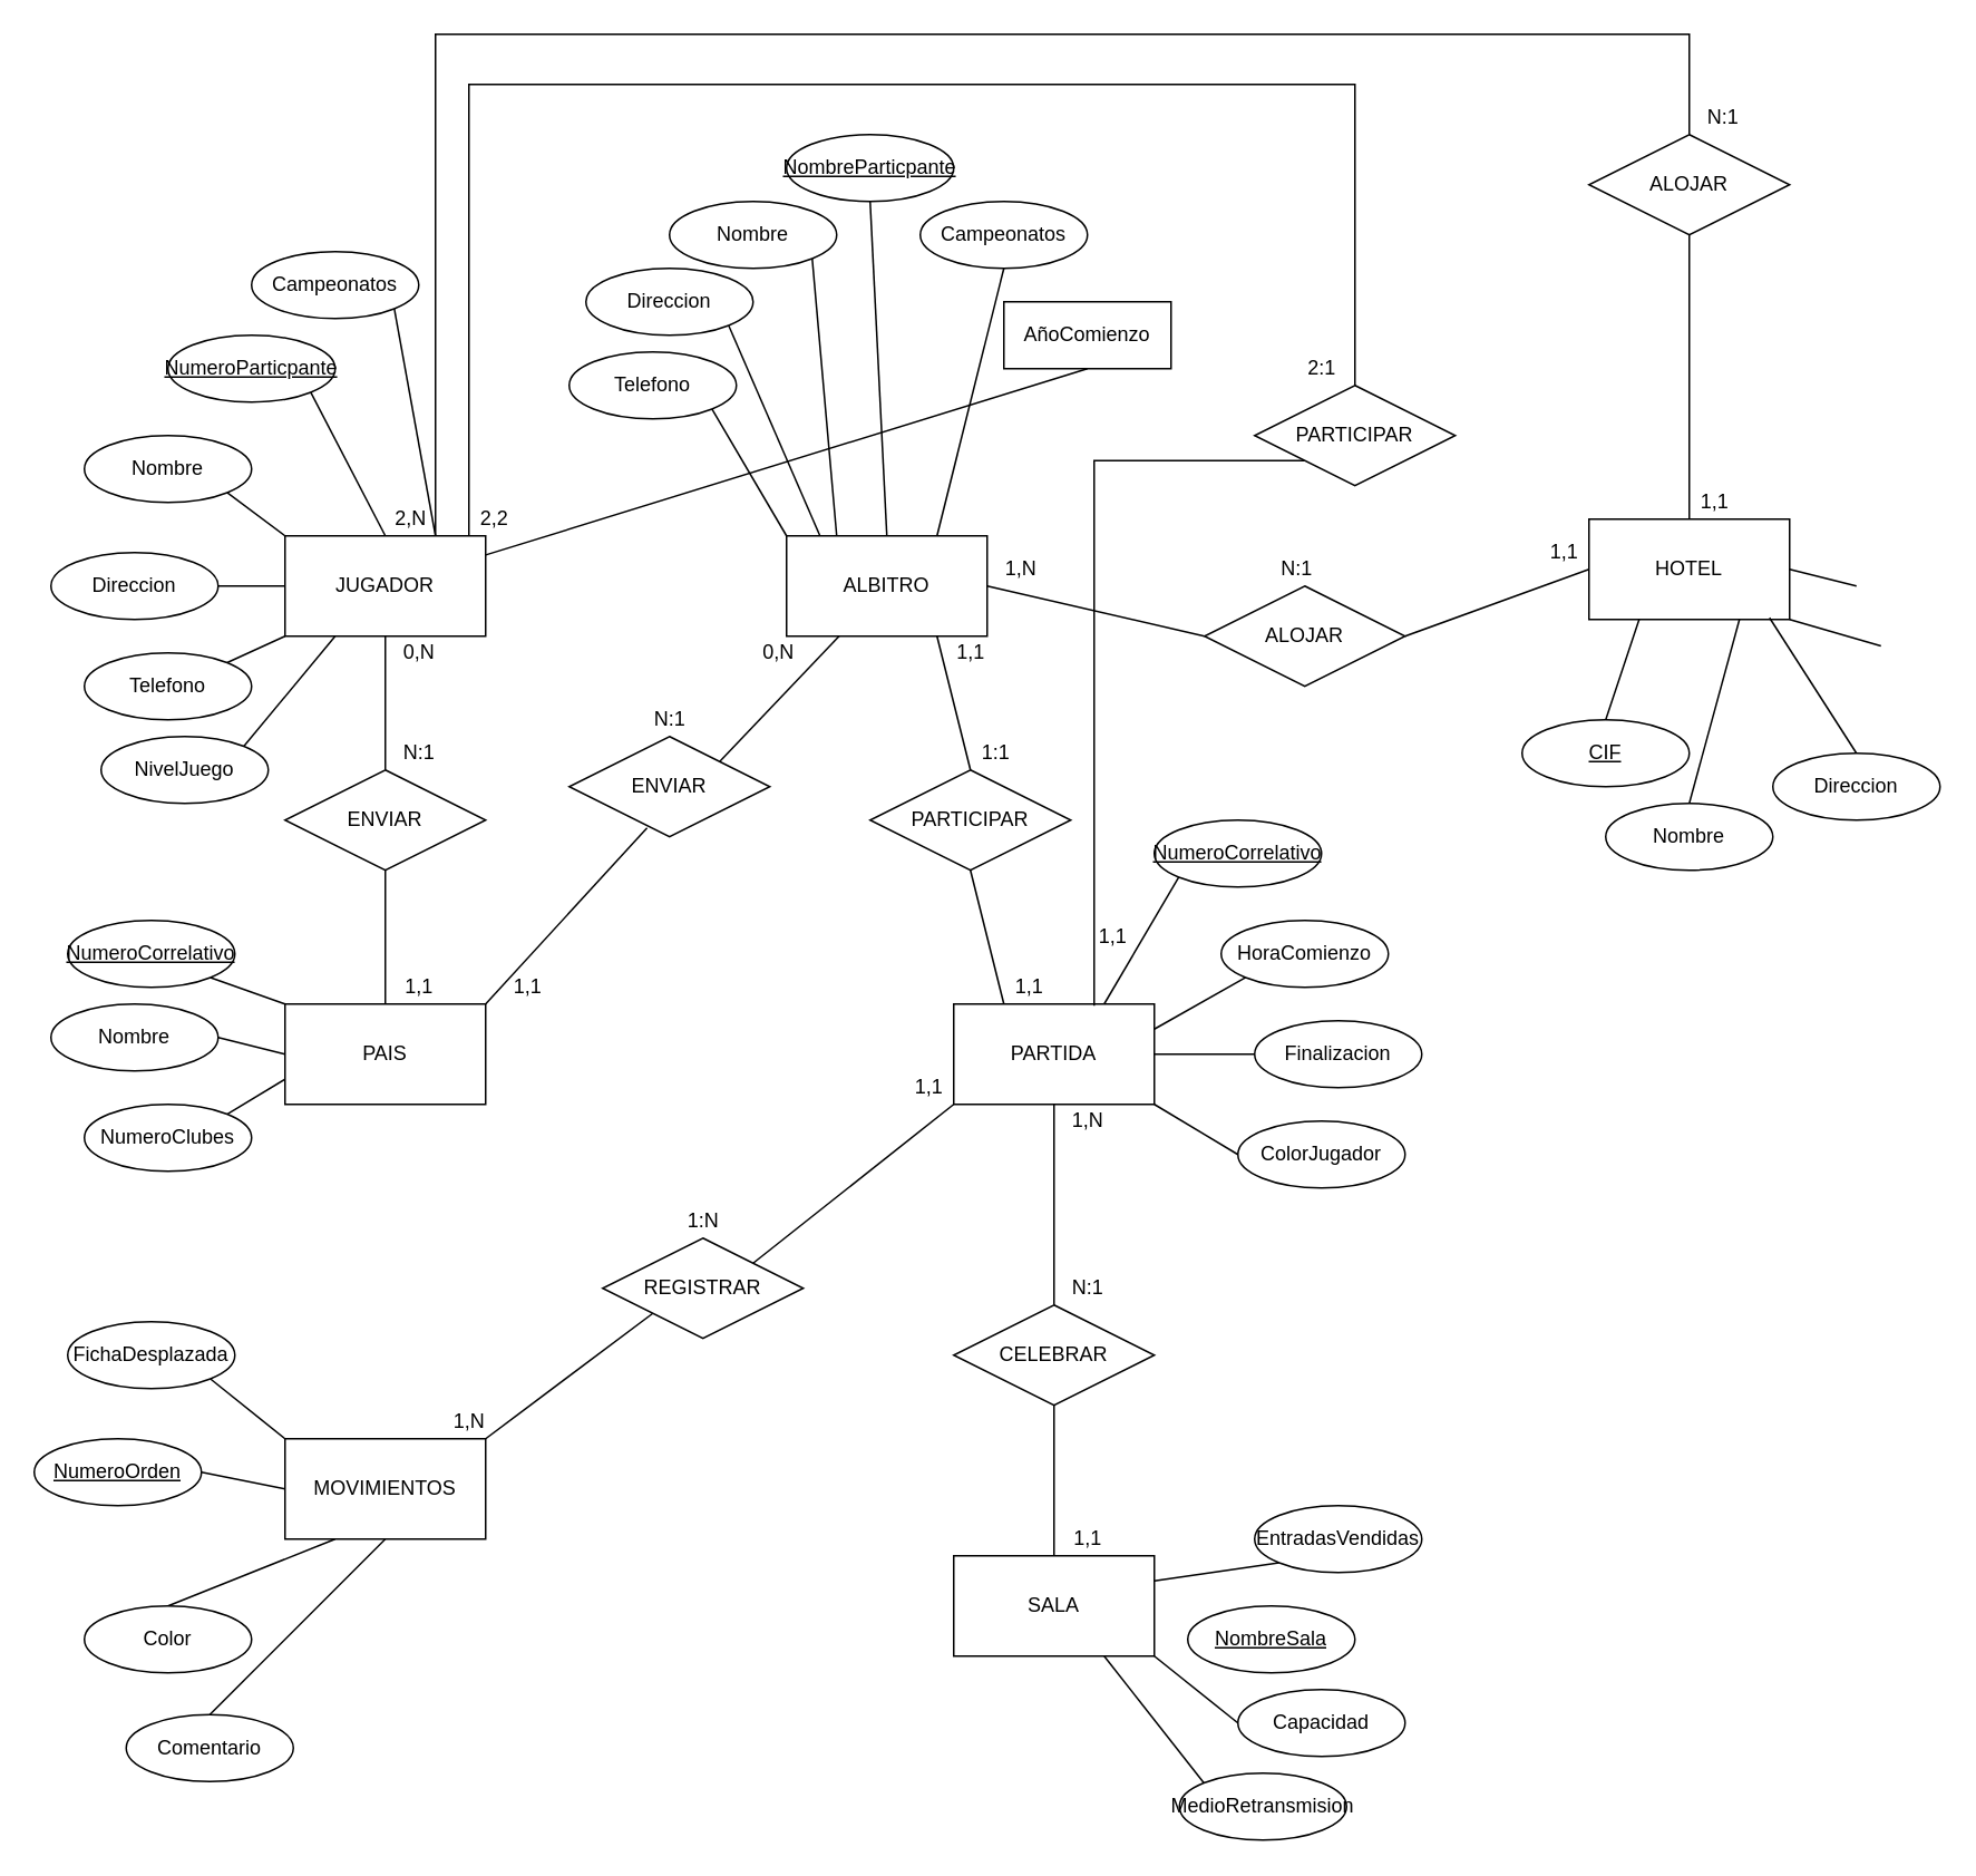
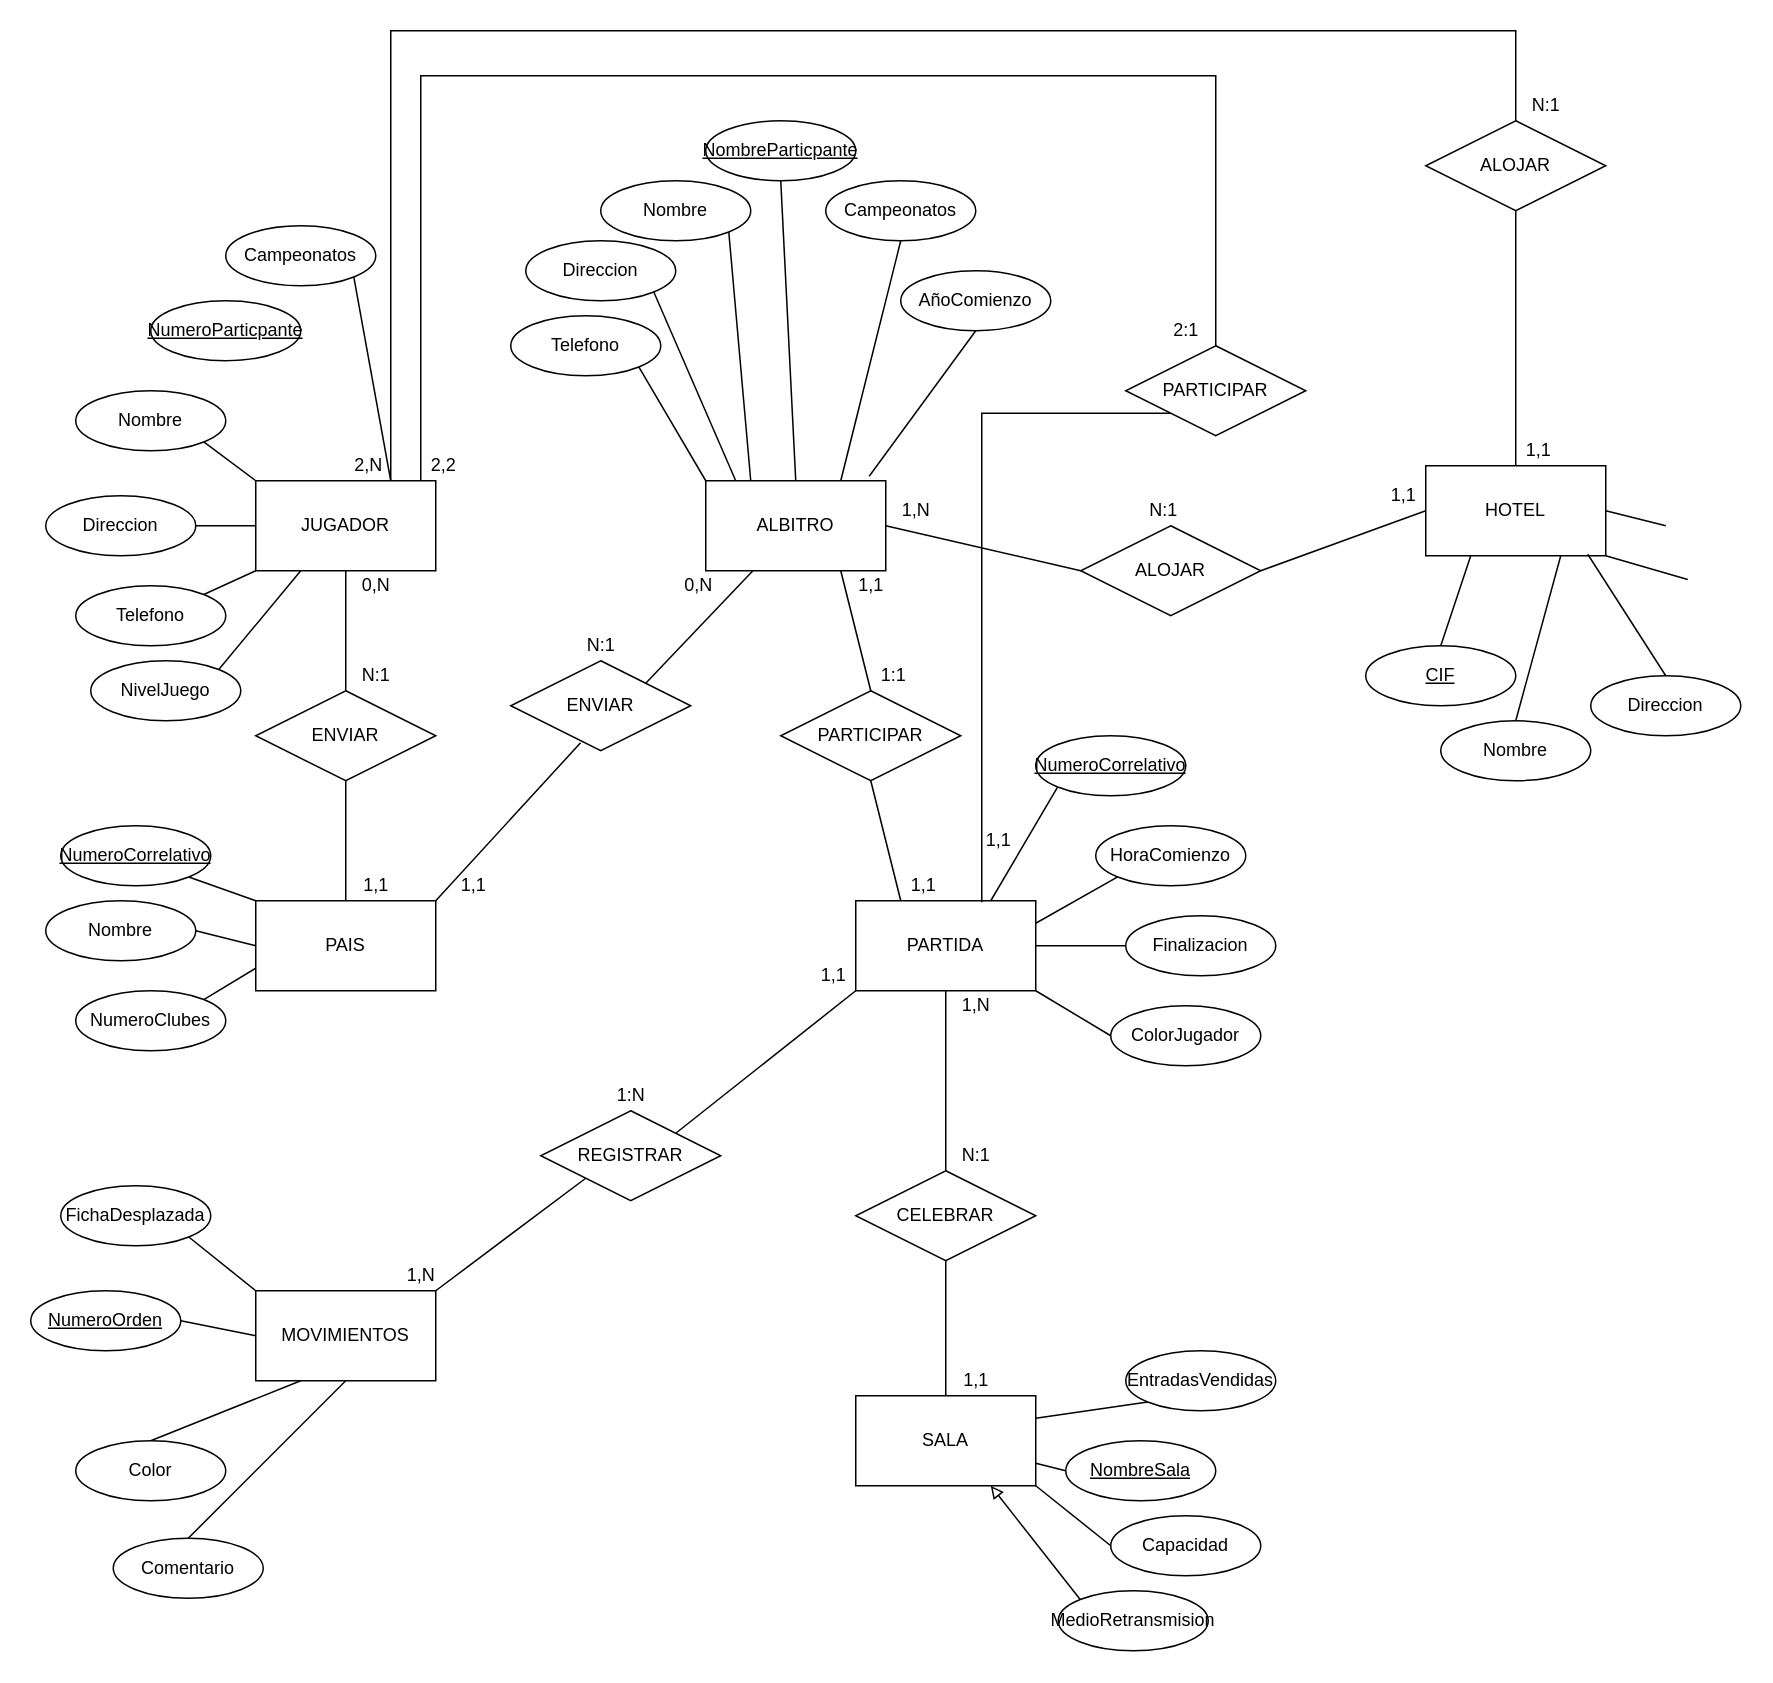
- <mxCell id="32" value="AñoComienzo" style="whiteSpace=wrap;html=1;align=center;rounded=0;" vertex="1" parent="1"><mxGeometry x="600" y="180" width="100" height="40" as="geometry" /></mxCell>
+ <mxCell id="32" value="AñoComienzo" style="ellipse;whiteSpace=wrap;html=1;align=center;" vertex="1" parent="1"><mxGeometry x="600" y="180" width="100" height="40" as="geometry" /></mxCell>
- <mxCell id="31" style="edgeStyle=none;rounded=0;orthogonalLoop=1;jettySize=auto;html=1;exitX=0.5;exitY=1;exitDx=0;exitDy=0;endArrow=none;endFill=0;" edge="1" parent="1" source="32" target="4"><mxGeometry relative="1" as="geometry" /></mxCell>
+ <mxCell id="31" style="edgeStyle=none;rounded=0;orthogonalLoop=1;jettySize=auto;html=1;exitX=0.5;exitY=1;exitDx=0;exitDy=0;entryX=0.908;entryY=-0.05;entryDx=0;entryDy=0;entryPerimeter=0;endArrow=none;endFill=0;" edge="1" parent="1" source="32" target="7"><mxGeometry relative="1" as="geometry" /></mxCell>
- <mxCell id="8" style="rounded=0;orthogonalLoop=1;jettySize=auto;html=1;exitX=1;exitY=1;exitDx=0;exitDy=0;entryX=0.5;entryY=0;entryDx=0;entryDy=0;endArrow=none;endFill=0;" edge="1" parent="1" source="9" target="4"><mxGeometry relative="1" as="geometry" /></mxCell>
+ <mxCell id="74" style="edgeStyle=none;rounded=0;orthogonalLoop=1;jettySize=auto;html=1;exitX=0;exitY=0.5;exitDx=0;exitDy=0;entryX=1;entryY=0.75;entryDx=0;entryDy=0;endArrow=none;endFill=0;" edge="1" parent="1" source="75" target="71"><mxGeometry relative="1" as="geometry" /></mxCell>
- <mxCell id="78" style="edgeStyle=none;rounded=0;orthogonalLoop=1;jettySize=auto;html=1;exitX=0;exitY=0;exitDx=0;exitDy=0;entryX=0.75;entryY=1;entryDx=0;entryDy=0;endArrow=none;endFill=0;" edge="1" parent="1" source="79" target="71"><mxGeometry relative="1" as="geometry" /></mxCell>
+ <mxCell id="78" style="edgeStyle=none;rounded=0;orthogonalLoop=1;jettySize=auto;html=1;exitX=0;exitY=0;exitDx=0;exitDy=0;entryX=0.75;entryY=1;entryDx=0;entryDy=0;endArrow=block;endFill=0;" edge="1" parent="1" source="79" target="71"><mxGeometry relative="1" as="geometry" /></mxCell>
